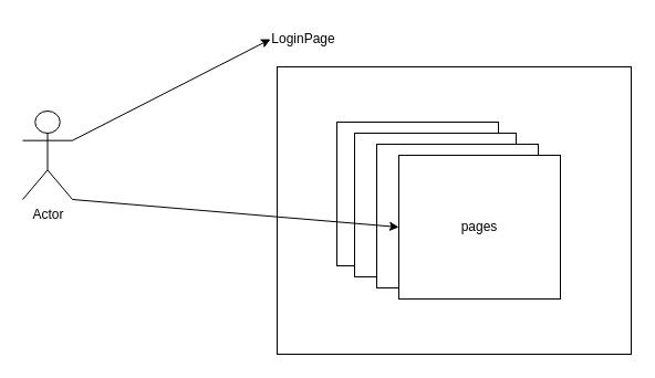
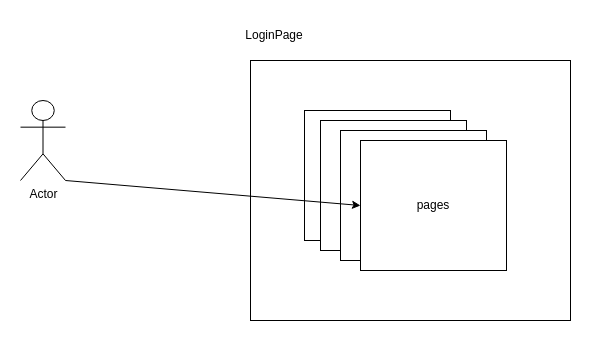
- <mxCell id="8" style="edgeStyle=none;html=1;exitX=1;exitY=0.333;exitDx=0;exitDy=0;exitPerimeter=0;entryX=0;entryY=0.5;entryDx=0;entryDy=0;" edge="1" parent="1" source="10" target="7"><mxGeometry relative="1" as="geometry" /></mxCell>
